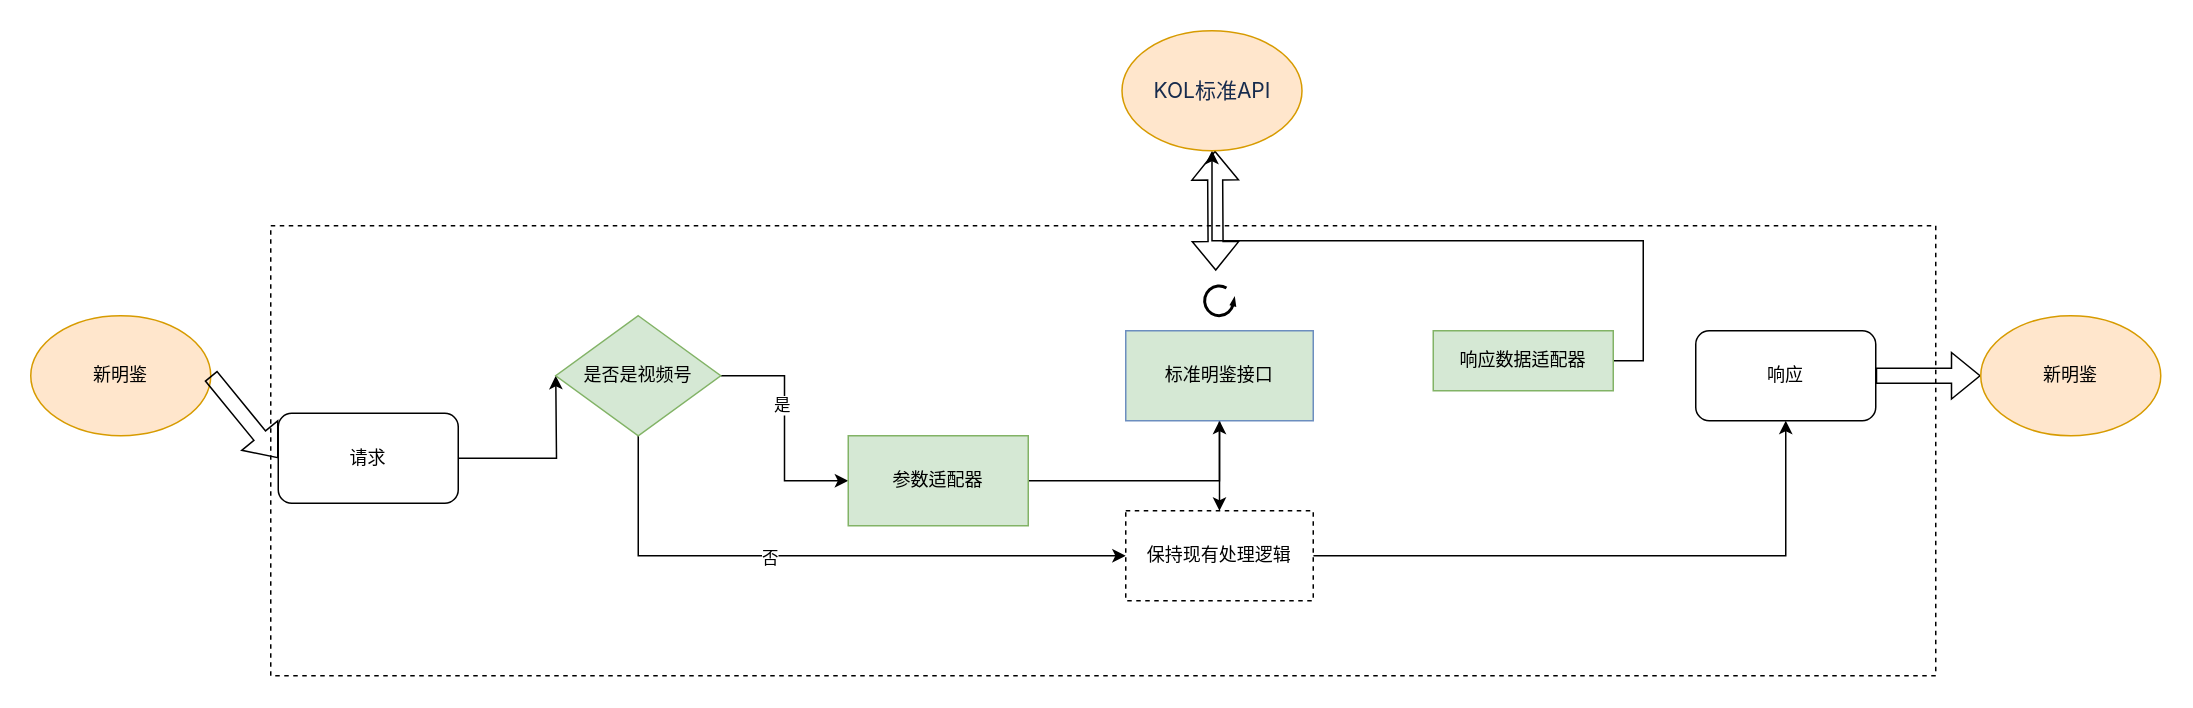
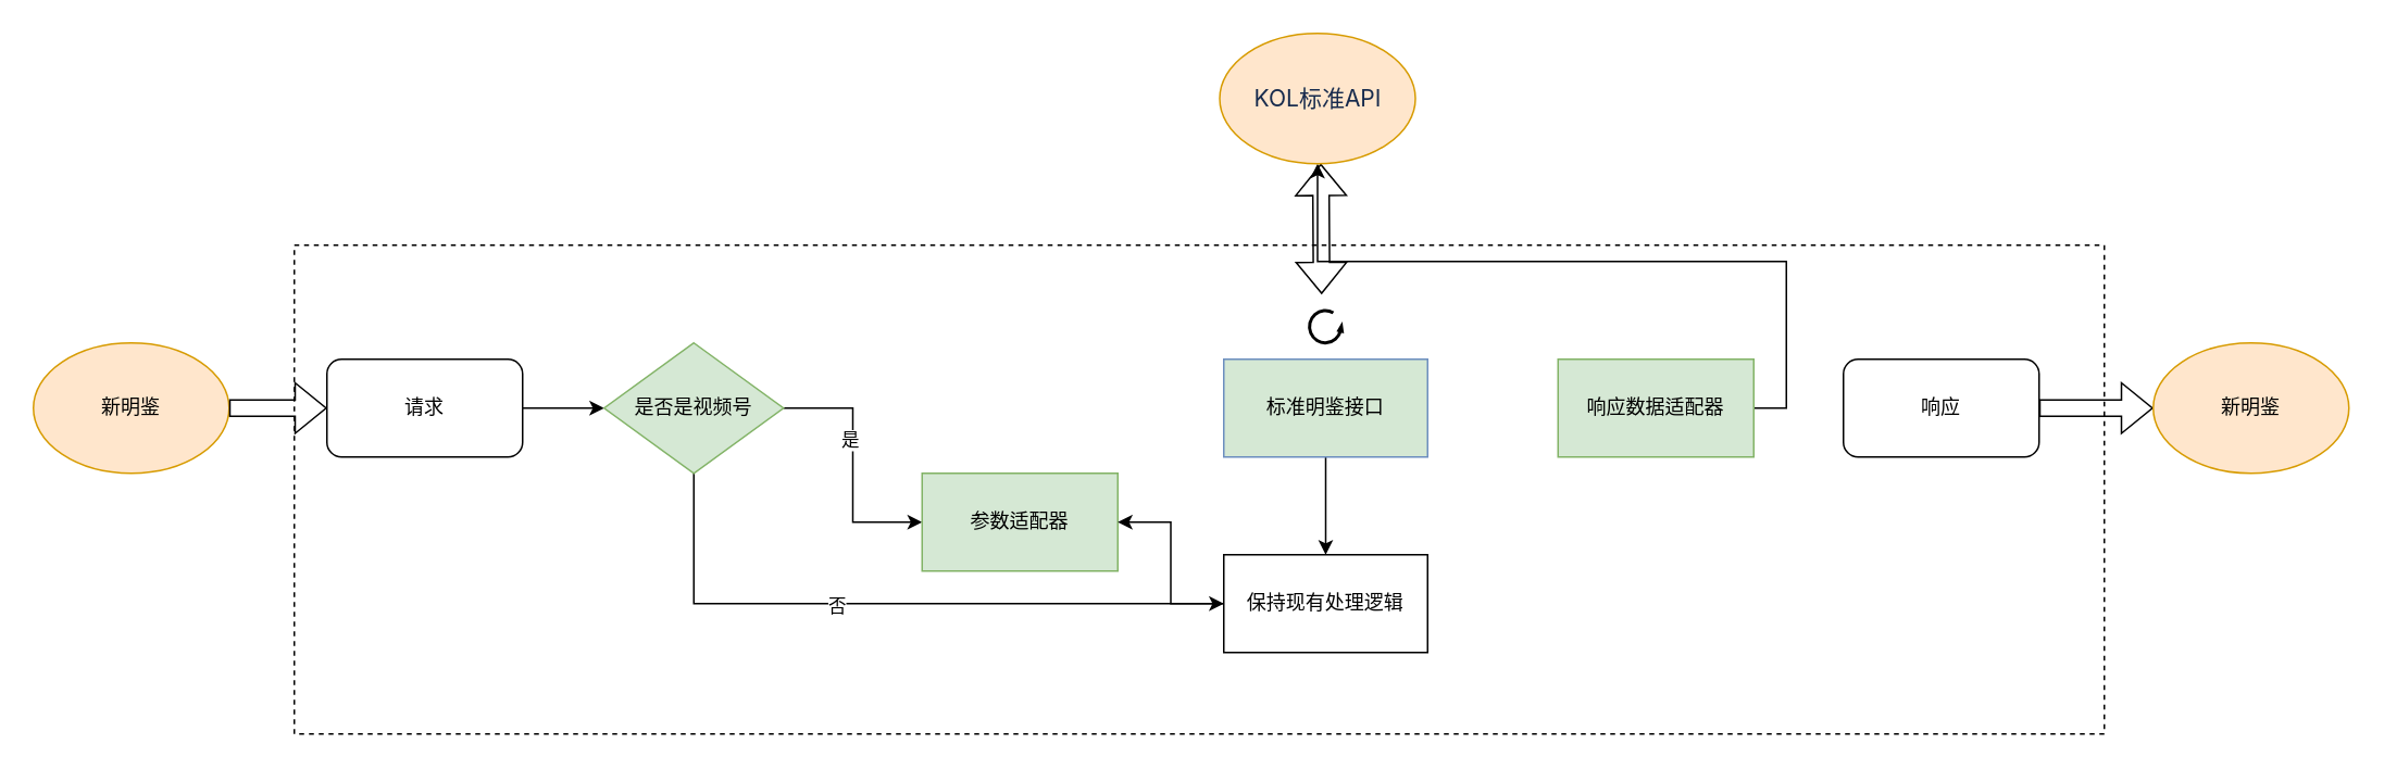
- <mxCell id="15" value="响应数据适配器" style="whiteSpace=wrap;html=1;fillColor=#d5e8d4;strokeColor=#82b366;" vertex="1" parent="1"><mxGeometry x="955" y="220" width="120" height="40" as="geometry" /></mxCell>
+ <mxCell id="15" value="响应数据适配器" style="whiteSpace=wrap;html=1;fillColor=#d5e8d4;strokeColor=#82b366;" vertex="1" parent="1"><mxGeometry x="955" y="220" width="120" height="60" as="geometry" /></mxCell>
- <mxCell id="4" value="请求" style="rounded=1;whiteSpace=wrap;html=1;" vertex="1" parent="1"><mxGeometry x="185" y="275" width="120" height="60" as="geometry" /></mxCell>
+ <mxCell id="4" value="请求" style="rounded=1;whiteSpace=wrap;html=1;" vertex="1" parent="1"><mxGeometry x="200" y="220" width="120" height="60" as="geometry" /></mxCell>
- <mxCell id="10" value="" style="edgeStyle=orthogonalEdgeStyle;rounded=0;orthogonalLoop=1;jettySize=auto;html=1;" edge="1" parent="1" source="11" target="13"><mxGeometry relative="1" as="geometry" /></mxCell>
- <mxCell id="18" value="保持现有处理逻辑" style="whiteSpace=wrap;html=1;dashed=1;" vertex="1" parent="1"><mxGeometry x="750" y="340" width="125" height="60" as="geometry" /></mxCell>
+ <mxCell id="18" value="保持现有处理逻辑" style="whiteSpace=wrap;html=1;" vertex="1" parent="1"><mxGeometry x="750" y="340" width="125" height="60" as="geometry" /></mxCell>
- <mxCell id="17" style="edgeStyle=orthogonalEdgeStyle;rounded=0;orthogonalLoop=1;jettySize=auto;html=1;entryX=0.5;entryY=1;entryDx=0;entryDy=0;" edge="1" parent="1" source="18" target="16"><mxGeometry relative="1" as="geometry" /></mxCell>
+ <mxCell id="17" style="edgeStyle=orthogonalEdgeStyle;rounded=0;orthogonalLoop=1;jettySize=auto;html=1;" edge="1" parent="1" source="18" target="11"><mxGeometry relative="1" as="geometry" /></mxCell>
